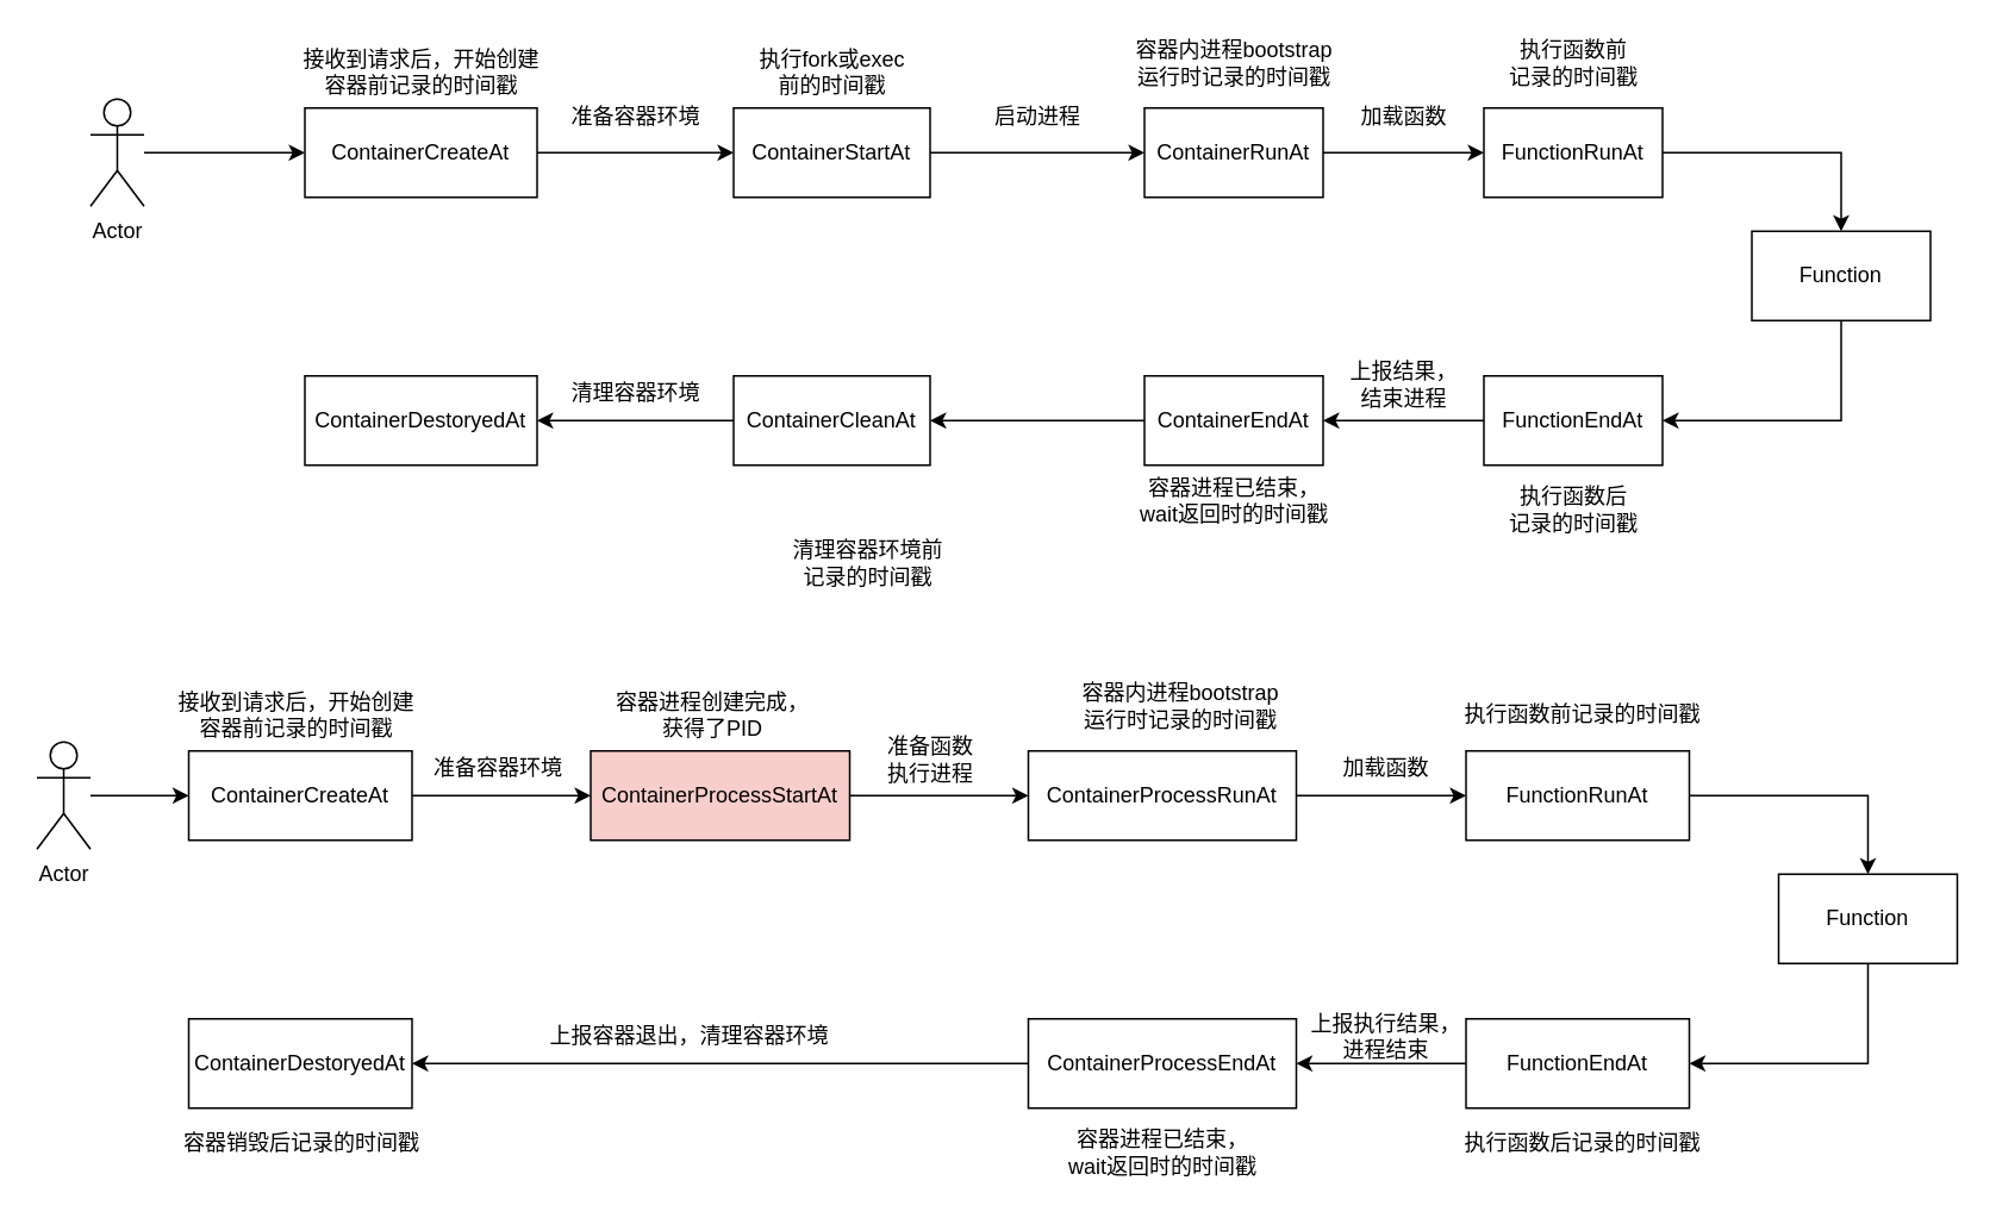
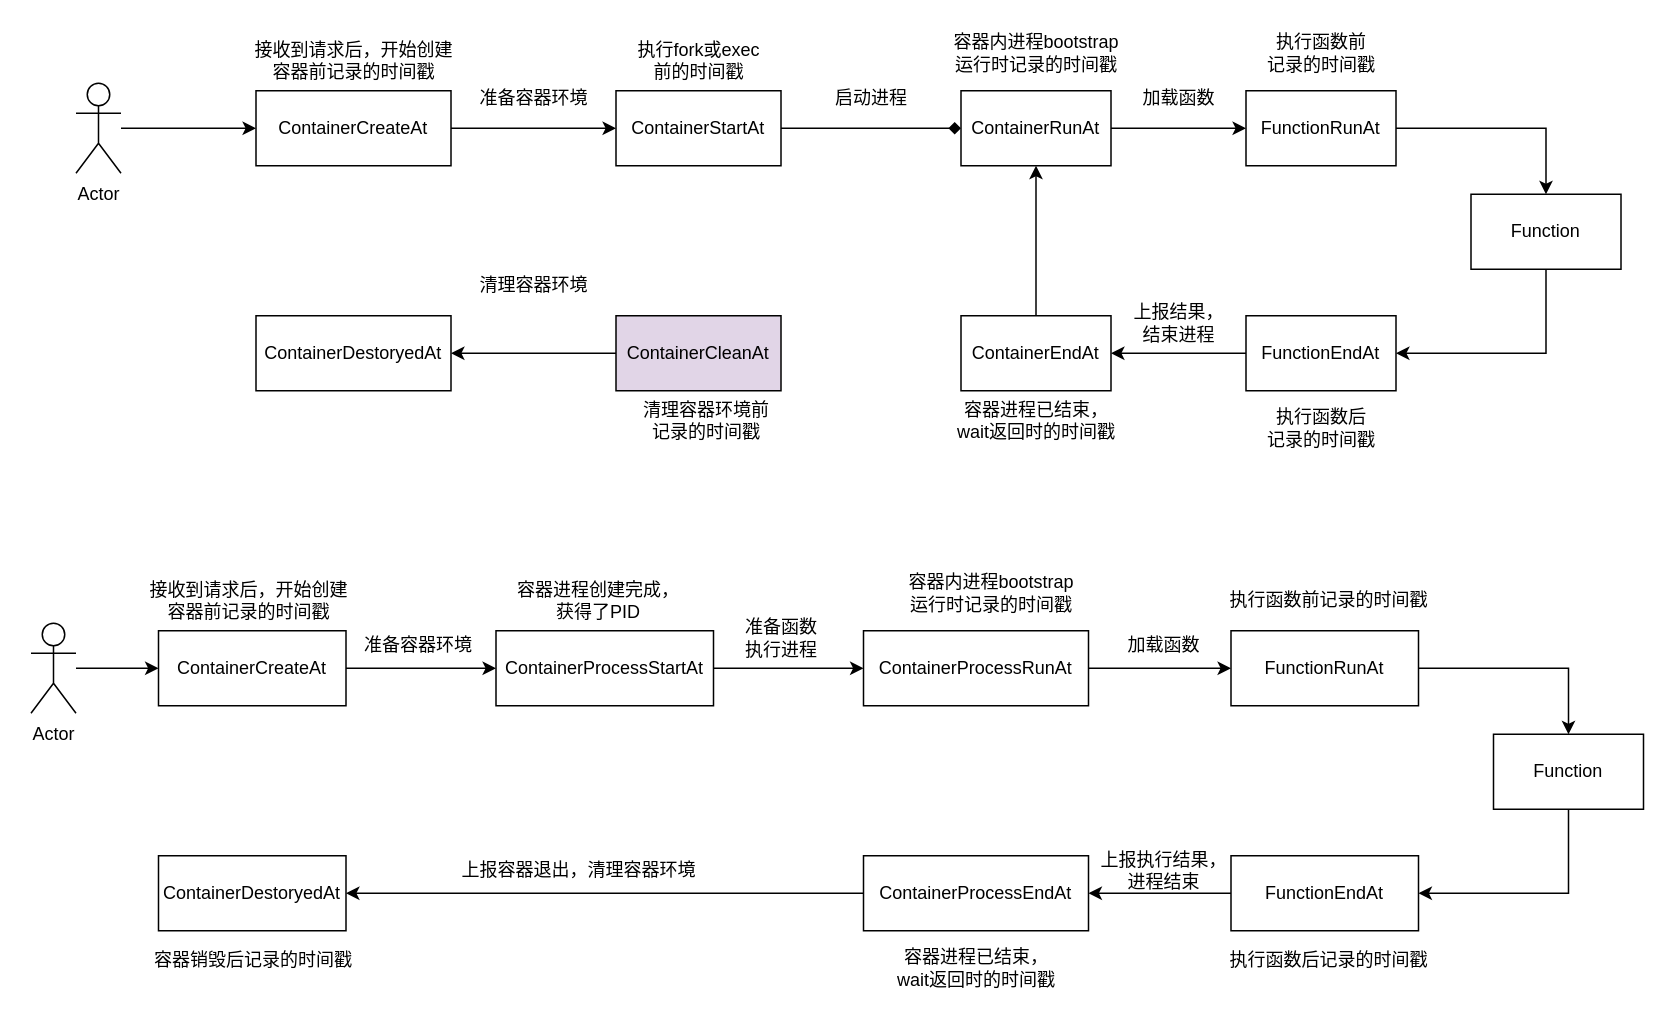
- <mxCell id="6" style="edgeStyle=orthogonalEdgeStyle;rounded=0;orthogonalLoop=1;jettySize=auto;html=1;exitX=1;exitY=0.5;exitDx=0;exitDy=0;" edge="1" parent="1" source="21" target="8"><mxGeometry relative="1" as="geometry"><mxPoint x="540" y="85" as="sourcePoint" /></mxGeometry></mxCell>
+ <mxCell id="6" style="edgeStyle=orthogonalEdgeStyle;rounded=0;orthogonalLoop=1;jettySize=auto;html=1;exitX=1;exitY=0.5;exitDx=0;exitDy=0;endArrow=diamond;" edge="1" parent="1" source="21" target="8"><mxGeometry relative="1" as="geometry"><mxPoint x="540" y="85" as="sourcePoint" /></mxGeometry></mxCell>
- <mxCell id="32" value="清理容器环境" style="text;html=1;align=center;verticalAlign=middle;resizable=0;points=[];autosize=1;" vertex="1" parent="1"><mxGeometry x="310" y="210" width="90" height="20" as="geometry" /></mxCell>
+ <mxCell id="32" value="清理容器环境" style="text;html=1;align=center;verticalAlign=middle;resizable=0;points=[];autosize=1;" vertex="1" parent="1"><mxGeometry x="310" y="180" width="90" height="20" as="geometry" /></mxCell>
- <mxCell id="20" value="ContainerCleanAt" style="rounded=0;whiteSpace=wrap;html=1;" vertex="1" parent="1"><mxGeometry x="410" y="210" width="110" height="50" as="geometry" /></mxCell>
+ <mxCell id="20" value="ContainerCleanAt" style="rounded=0;whiteSpace=wrap;html=1;fillColor=#e1d5e7;" vertex="1" parent="1"><mxGeometry x="410" y="210" width="110" height="50" as="geometry" /></mxCell>
- <mxCell id="15" style="edgeStyle=orthogonalEdgeStyle;rounded=0;orthogonalLoop=1;jettySize=auto;html=1;" edge="1" parent="1" source="16" target="20"><mxGeometry relative="1" as="geometry" /></mxCell>
+ <mxCell id="15" style="edgeStyle=orthogonalEdgeStyle;rounded=0;orthogonalLoop=1;jettySize=auto;html=1;" edge="1" parent="1" source="16" target="8"><mxGeometry relative="1" as="geometry" /></mxCell>
- <mxCell id="29" value="清理容器环境前&lt;br&gt;记录的时间戳" style="text;html=1;align=center;verticalAlign=middle;resizable=0;points=[];autosize=1;" vertex="1" parent="1"><mxGeometry x="435" y="300" width="100" height="30" as="geometry" /></mxCell>
+ <mxCell id="29" value="清理容器环境前&lt;br&gt;记录的时间戳" style="text;html=1;align=center;verticalAlign=middle;resizable=0;points=[];autosize=1;" vertex="1" parent="1"><mxGeometry x="420" y="265" width="100" height="30" as="geometry" /></mxCell>
- <mxCell id="58" value="ContainerProcessStartAt" style="rounded=0;whiteSpace=wrap;html=1;fillColor=#f8cecc;" vertex="1" parent="1"><mxGeometry x="330" y="420" width="145" height="50" as="geometry" /></mxCell>
+ <mxCell id="58" value="ContainerProcessStartAt" style="rounded=0;whiteSpace=wrap;html=1;" vertex="1" parent="1"><mxGeometry x="330" y="420" width="145" height="50" as="geometry" /></mxCell>
